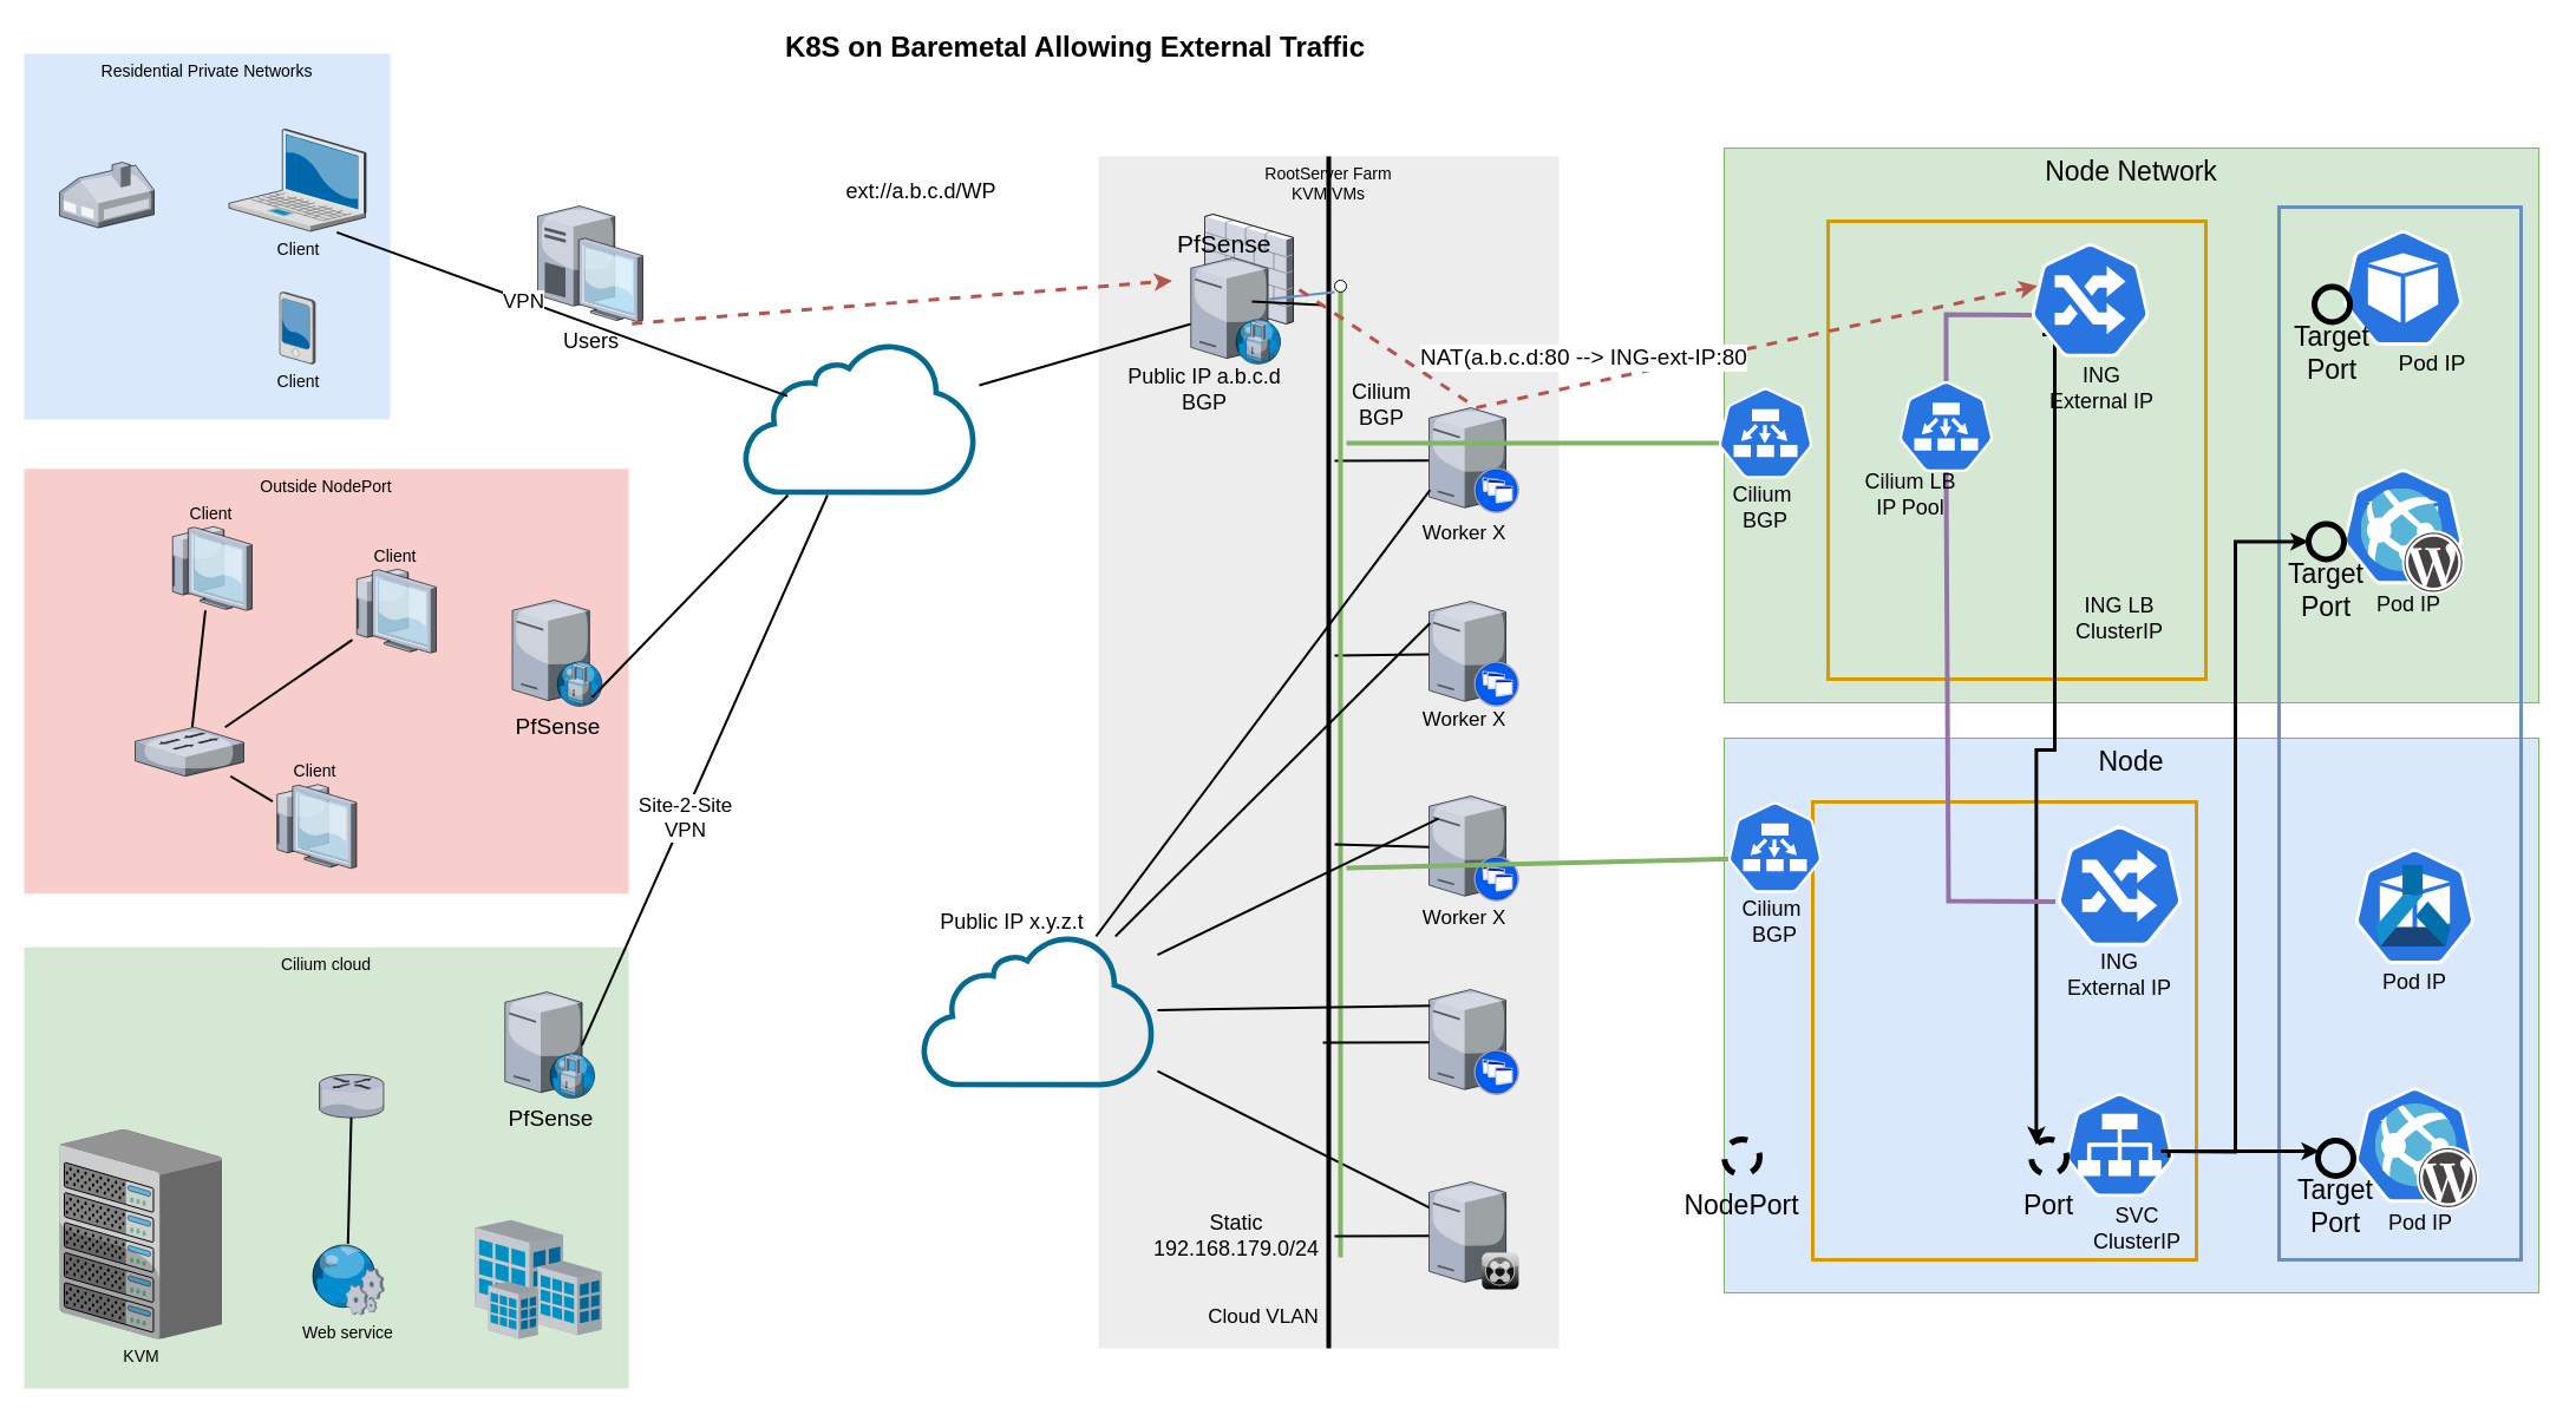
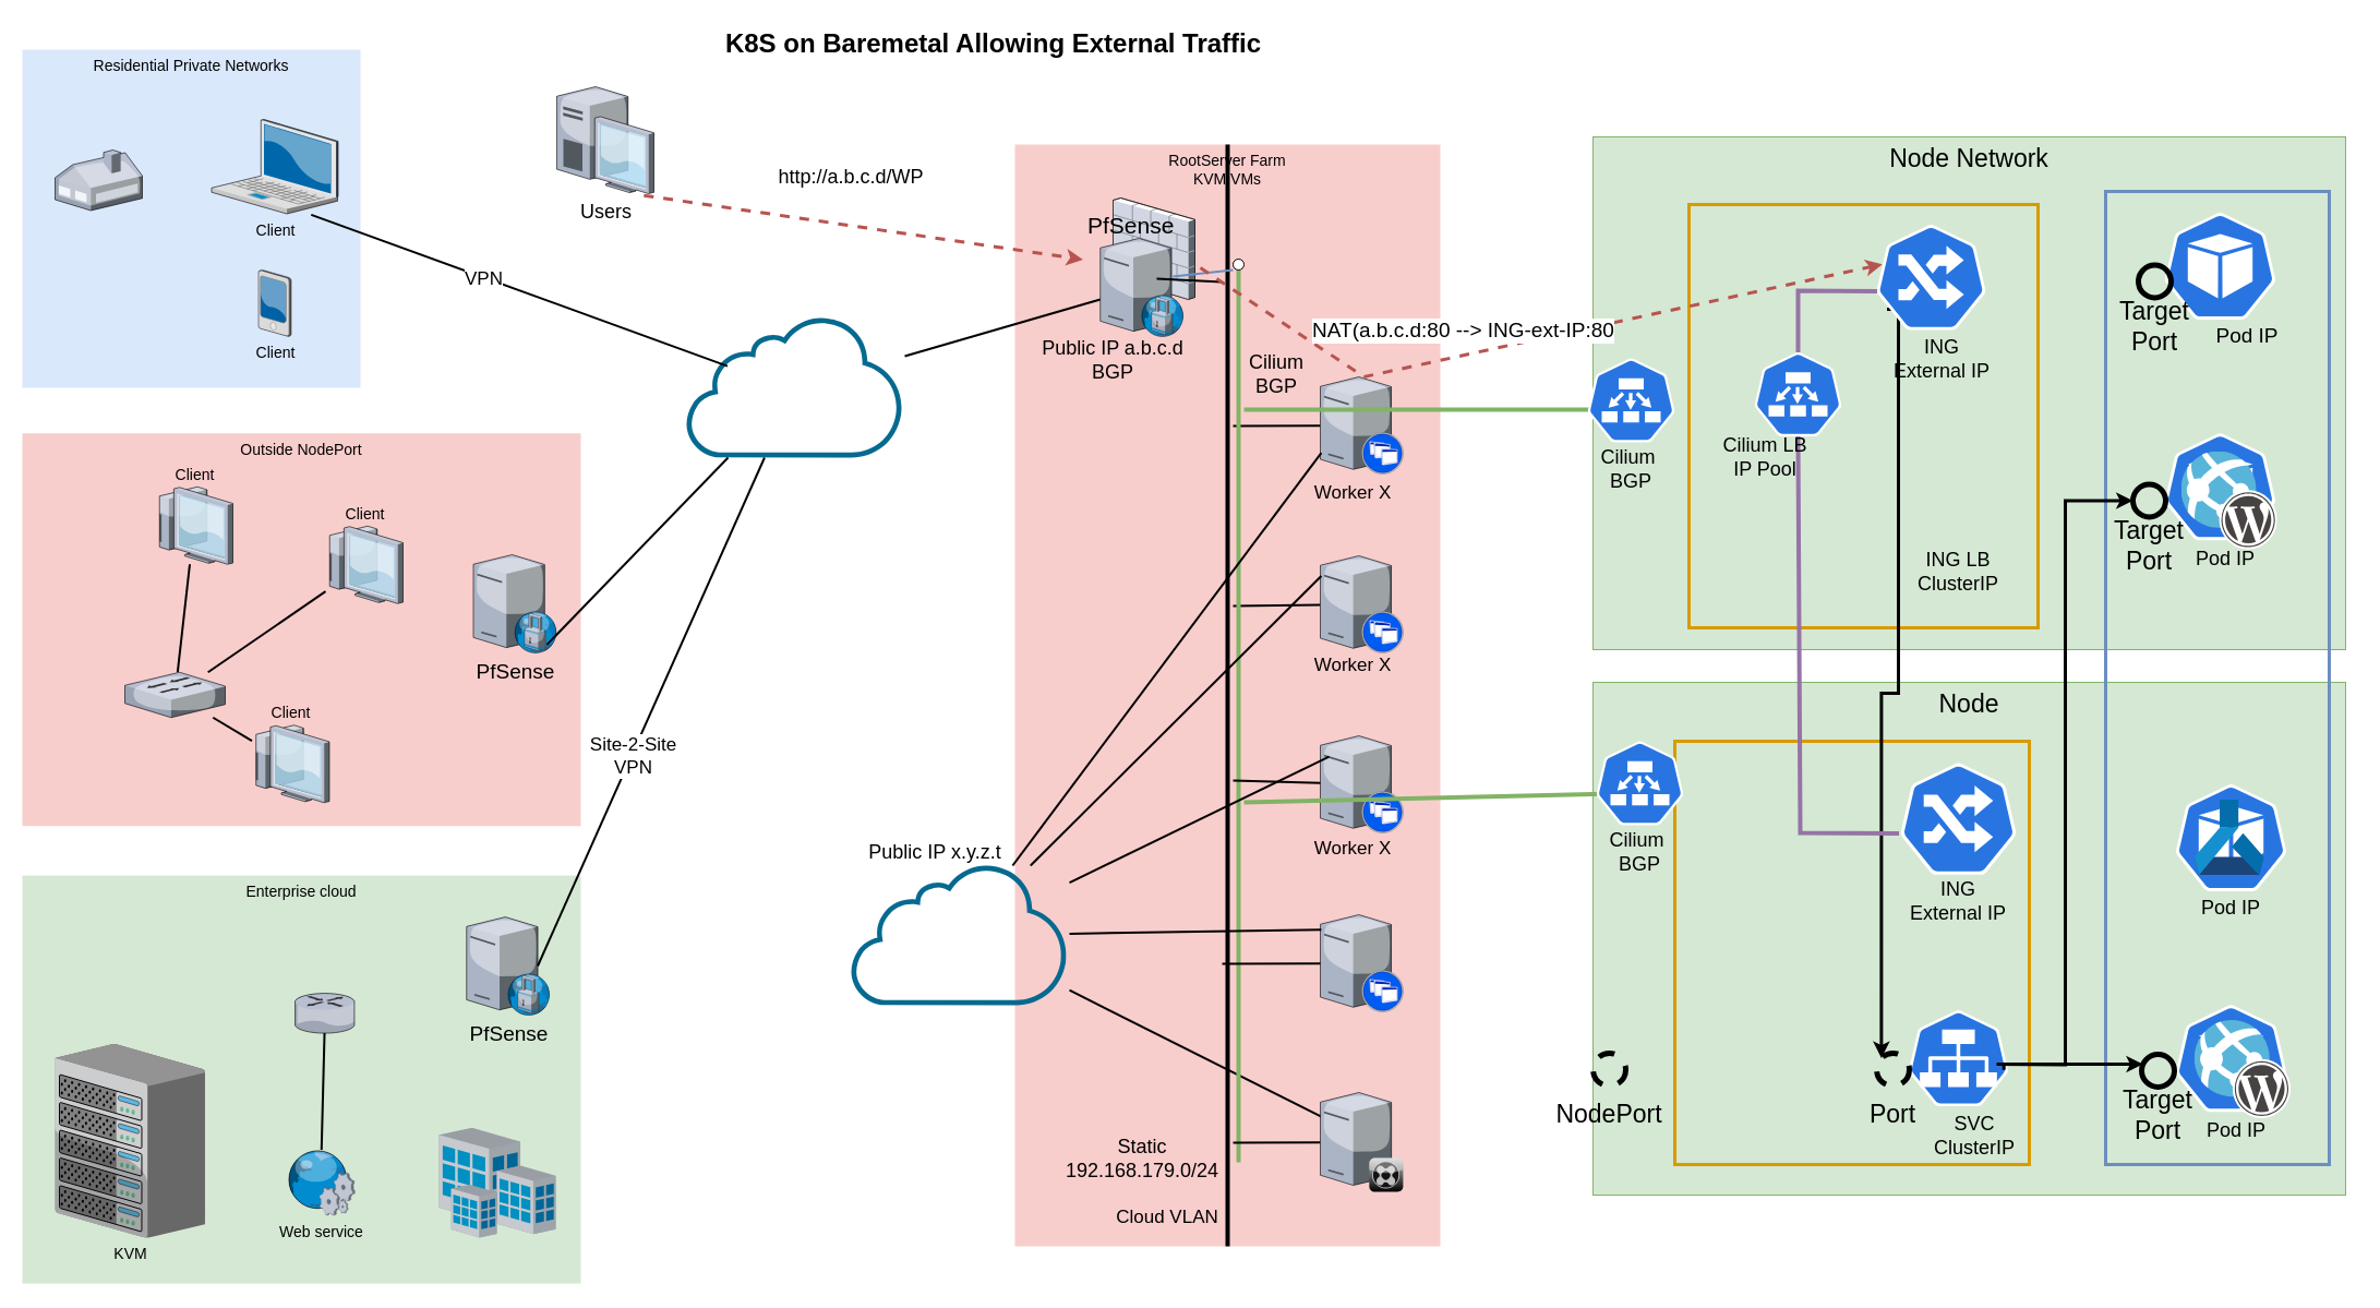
- <mxCell id="104" value="&lt;span style=&quot;font-size: 18px;&quot;&gt;ext://a.b.c.d/WP&lt;/span&gt;" style="text;html=1;strokeColor=none;fillColor=none;align=center;verticalAlign=middle;whiteSpace=wrap;rounded=0;" parent="1" vertex="1"><mxGeometry x="680" y="147" width="200" height="30" as="geometry" /></mxCell>
+ <mxCell id="104" value="&lt;span style=&quot;font-size: 18px;&quot;&gt;http://a.b.c.d/WP&lt;/span&gt;" style="text;html=1;strokeColor=none;fillColor=none;align=center;verticalAlign=middle;whiteSpace=wrap;rounded=0;" parent="1" vertex="1"><mxGeometry x="680" y="147" width="200" height="30" as="geometry" /></mxCell>
- <mxCell id="22" value="&lt;font style=&quot;font-size: 18px;&quot;&gt;Users&lt;/font&gt;" style="verticalLabelPosition=bottom;aspect=fixed;html=1;verticalAlign=top;strokeColor=none;shape=mxgraph.citrix.desktop;fillColor=#66B2FF;gradientColor=#0066CC;fontSize=14;" parent="1" vertex="1"><mxGeometry x="455" y="174" width="89" height="98" as="geometry" /></mxCell>
+ <mxCell id="22" value="&lt;font style=&quot;font-size: 18px;&quot;&gt;Users&lt;/font&gt;" style="verticalLabelPosition=bottom;aspect=fixed;html=1;verticalAlign=top;strokeColor=none;shape=mxgraph.citrix.desktop;fillColor=#66B2FF;gradientColor=#0066CC;fontSize=14;" parent="1" vertex="1"><mxGeometry x="510" y="79" width="89" height="98" as="geometry" /></mxCell>
- <mxCell id="18" value="RootServer Farm&lt;div&gt;KVM VMs&lt;/div&gt;" style="whiteSpace=wrap;html=1;fillColor=#EDEDED;fontSize=14;strokeColor=none;verticalAlign=top;" parent="1" vertex="1"><mxGeometry x="930" y="132" width="390" height="1010" as="geometry" /></mxCell>
+ <mxCell id="18" value="RootServer Farm&lt;div&gt;KVM VMs&lt;/div&gt;" style="whiteSpace=wrap;html=1;fillColor=#f8cecc;fontSize=14;strokeColor=none;verticalAlign=top;" parent="1" vertex="1"><mxGeometry x="930" y="132" width="390" height="1010" as="geometry" /></mxCell>
- <mxCell id="17" value="Cilium cloud" style="whiteSpace=wrap;html=1;fillColor=#d5e8d4;fontSize=14;strokeColor=none;verticalAlign=top;" parent="1" vertex="1"><mxGeometry x="20" y="802.09" width="512" height="374" as="geometry" /></mxCell>
+ <mxCell id="17" value="Enterprise cloud" style="whiteSpace=wrap;html=1;fillColor=#d5e8d4;fontSize=14;strokeColor=none;verticalAlign=top;" parent="1" vertex="1"><mxGeometry x="20" y="802.09" width="512" height="374" as="geometry" /></mxCell>
- <mxCell id="3" value="&lt;font style=&quot;font-size: 23px;&quot;&gt;Node&lt;/font&gt;" style="whiteSpace=wrap;html=1;fillColor=#dae8fc;fontSize=14;strokeColor=#82b366;verticalAlign=top;" parent="1" vertex="1"><mxGeometry x="1460" y="625" width="690" height="470" as="geometry" /></mxCell>
+ <mxCell id="3" value="&lt;font style=&quot;font-size: 23px;&quot;&gt;Node&lt;/font&gt;" style="whiteSpace=wrap;html=1;fillColor=#d5e8d4;fontSize=14;strokeColor=#82b366;verticalAlign=top;" parent="1" vertex="1"><mxGeometry x="1460" y="625" width="690" height="470" as="geometry" /></mxCell>
- <mxCell id="59" value="&lt;font style=&quot;font-size: 18px;&quot;&gt;Static 192.168.179.0/24&lt;/font&gt;" style="text;html=1;strokeColor=none;fillColor=none;align=center;verticalAlign=middle;whiteSpace=wrap;rounded=0;" parent="1" vertex="1"><mxGeometry x="1016.5" y="1031.5" width="60" height="30" as="geometry" /></mxCell>
+ <mxCell id="59" value="&lt;font style=&quot;font-size: 18px;&quot;&gt;Static 192.168.179.0/24&lt;/font&gt;" style="text;html=1;strokeColor=none;fillColor=none;align=center;verticalAlign=middle;whiteSpace=wrap;rounded=0;" parent="1" vertex="1"><mxGeometry x="1016.5" y="1046.5" width="60" height="30" as="geometry" /></mxCell>
